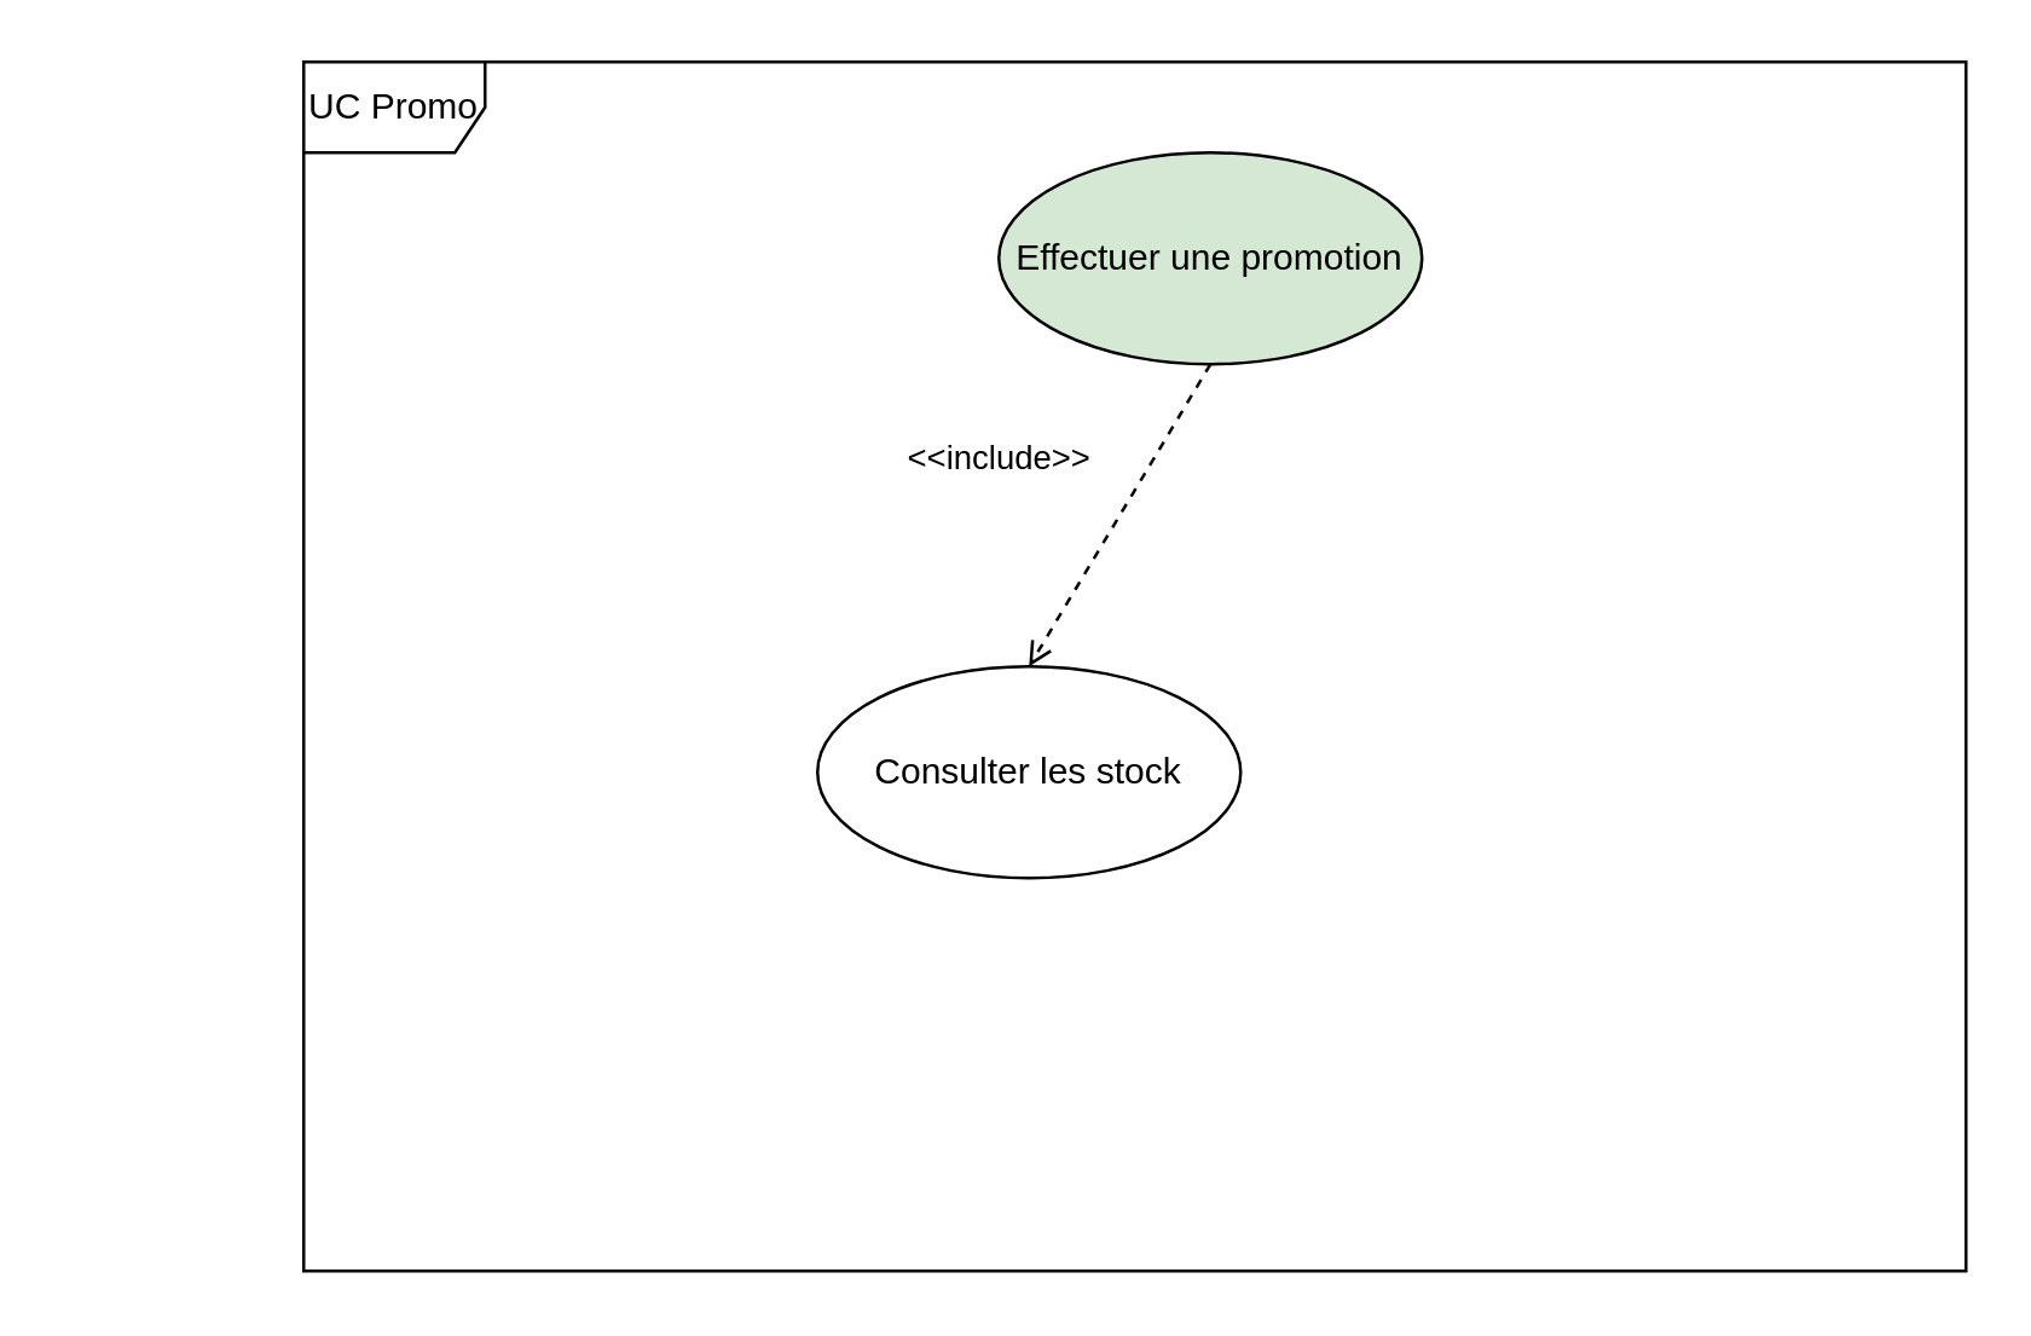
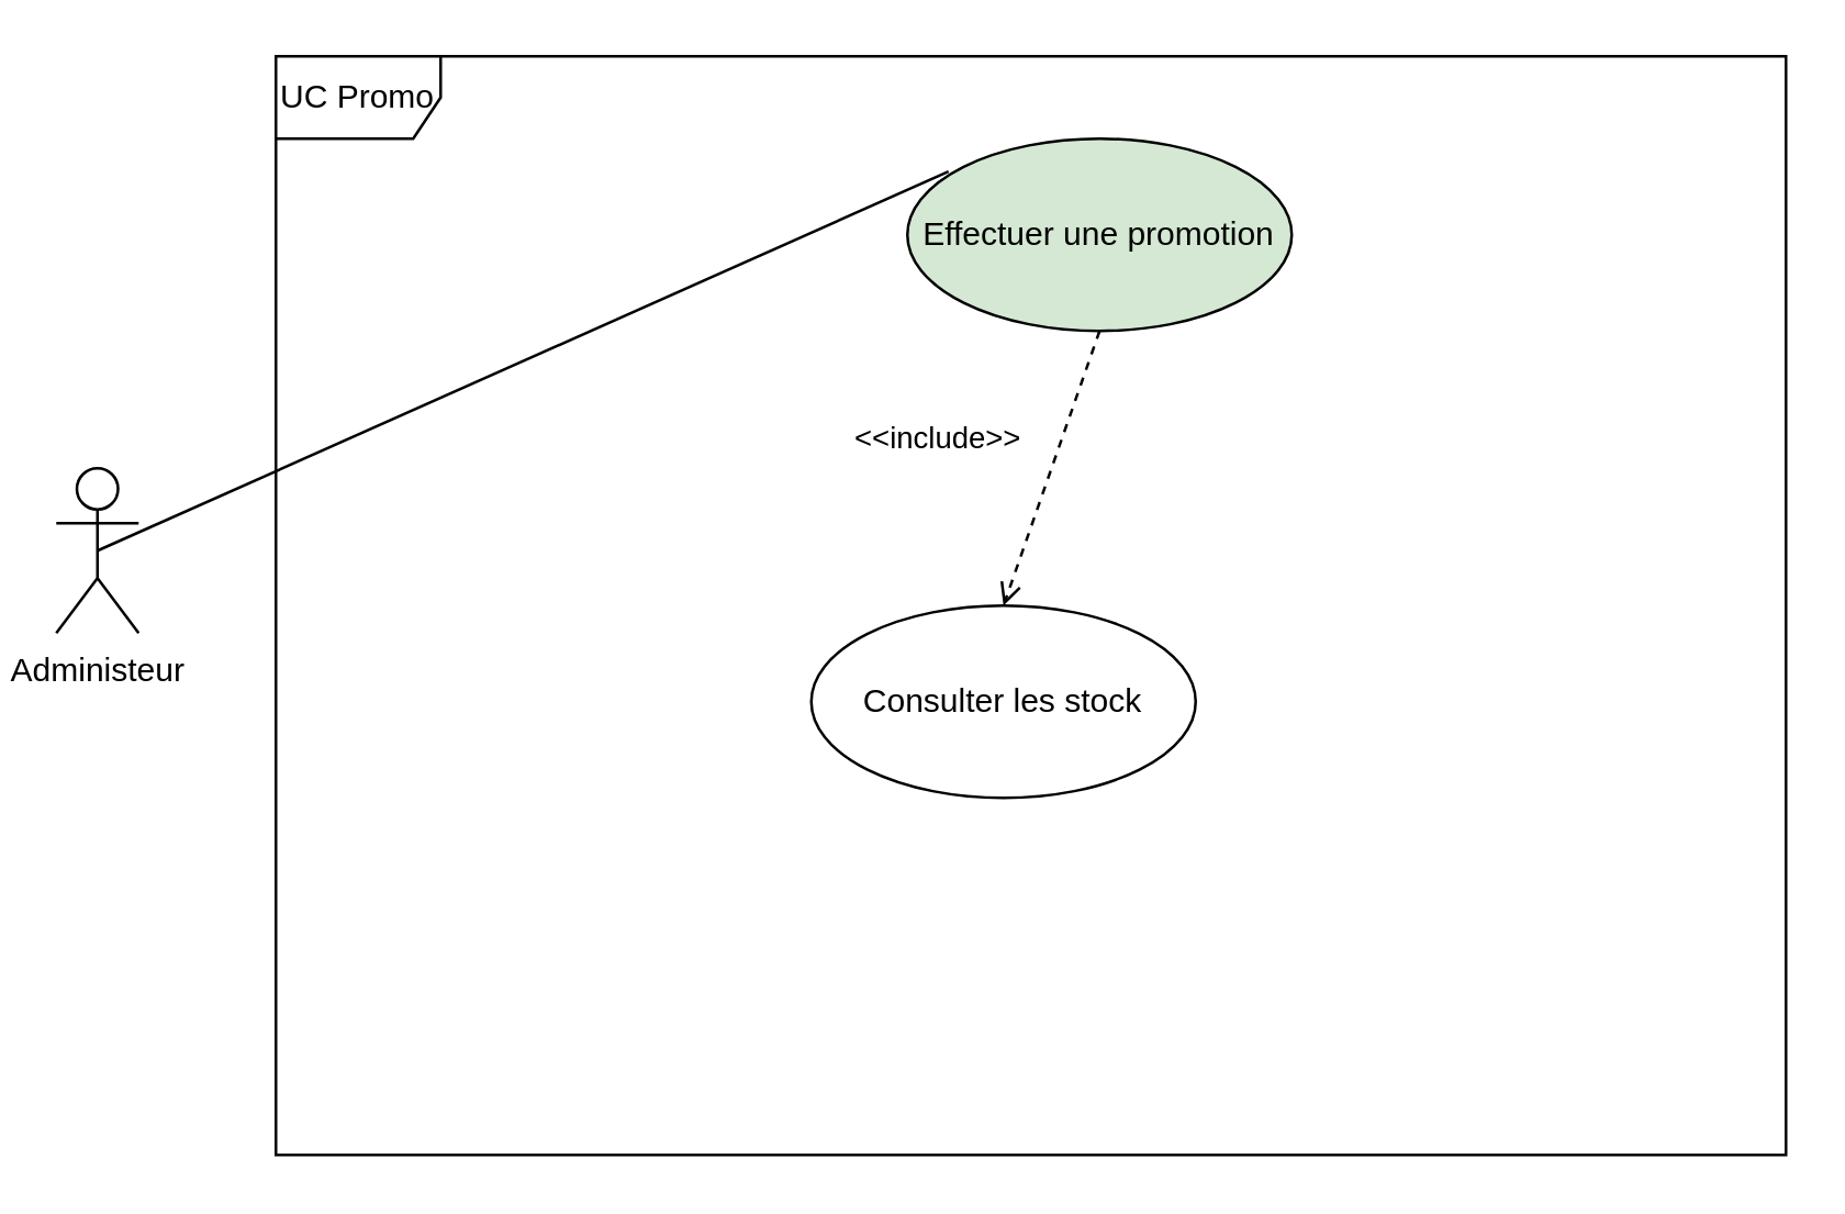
+ <mxCell id="5" value="" style="endArrow=none;startArrow=none;endFill=0;startFill=0;endSize=8;html=1;verticalAlign=bottom;labelBackgroundColor=none;strokeWidth=1;rounded=0;exitX=0.5;exitY=0.5;exitDx=0;exitDy=0;exitPerimeter=0;entryX=0.107;entryY=0.171;entryDx=0;entryDy=0;entryPerimeter=0;" edge="1" parent="1" source="4" target="3"><mxGeometry width="160" relative="1" as="geometry"><mxPoint x="240" y="330" as="sourcePoint" /><mxPoint x="400" y="330" as="targetPoint" /></mxGeometry></mxCell>
+ <mxCell id="4" value="Administeur" style="shape=umlActor;html=1;verticalLabelPosition=bottom;verticalAlign=top;align=center;" vertex="1" parent="1"><mxGeometry x="20" y="170" width="30" height="60" as="geometry" /></mxCell>
- <mxCell id="6" value="Consulter les stock" style="ellipse;whiteSpace=wrap;html=1;" vertex="1" parent="1"><mxGeometry x="270" y="220" width="140" height="70" as="geometry" /></mxCell>
+ <mxCell id="6" value="Consulter les stock" style="ellipse;whiteSpace=wrap;html=1;" vertex="1" parent="1"><mxGeometry x="295" y="220" width="140" height="70" as="geometry" /></mxCell>
